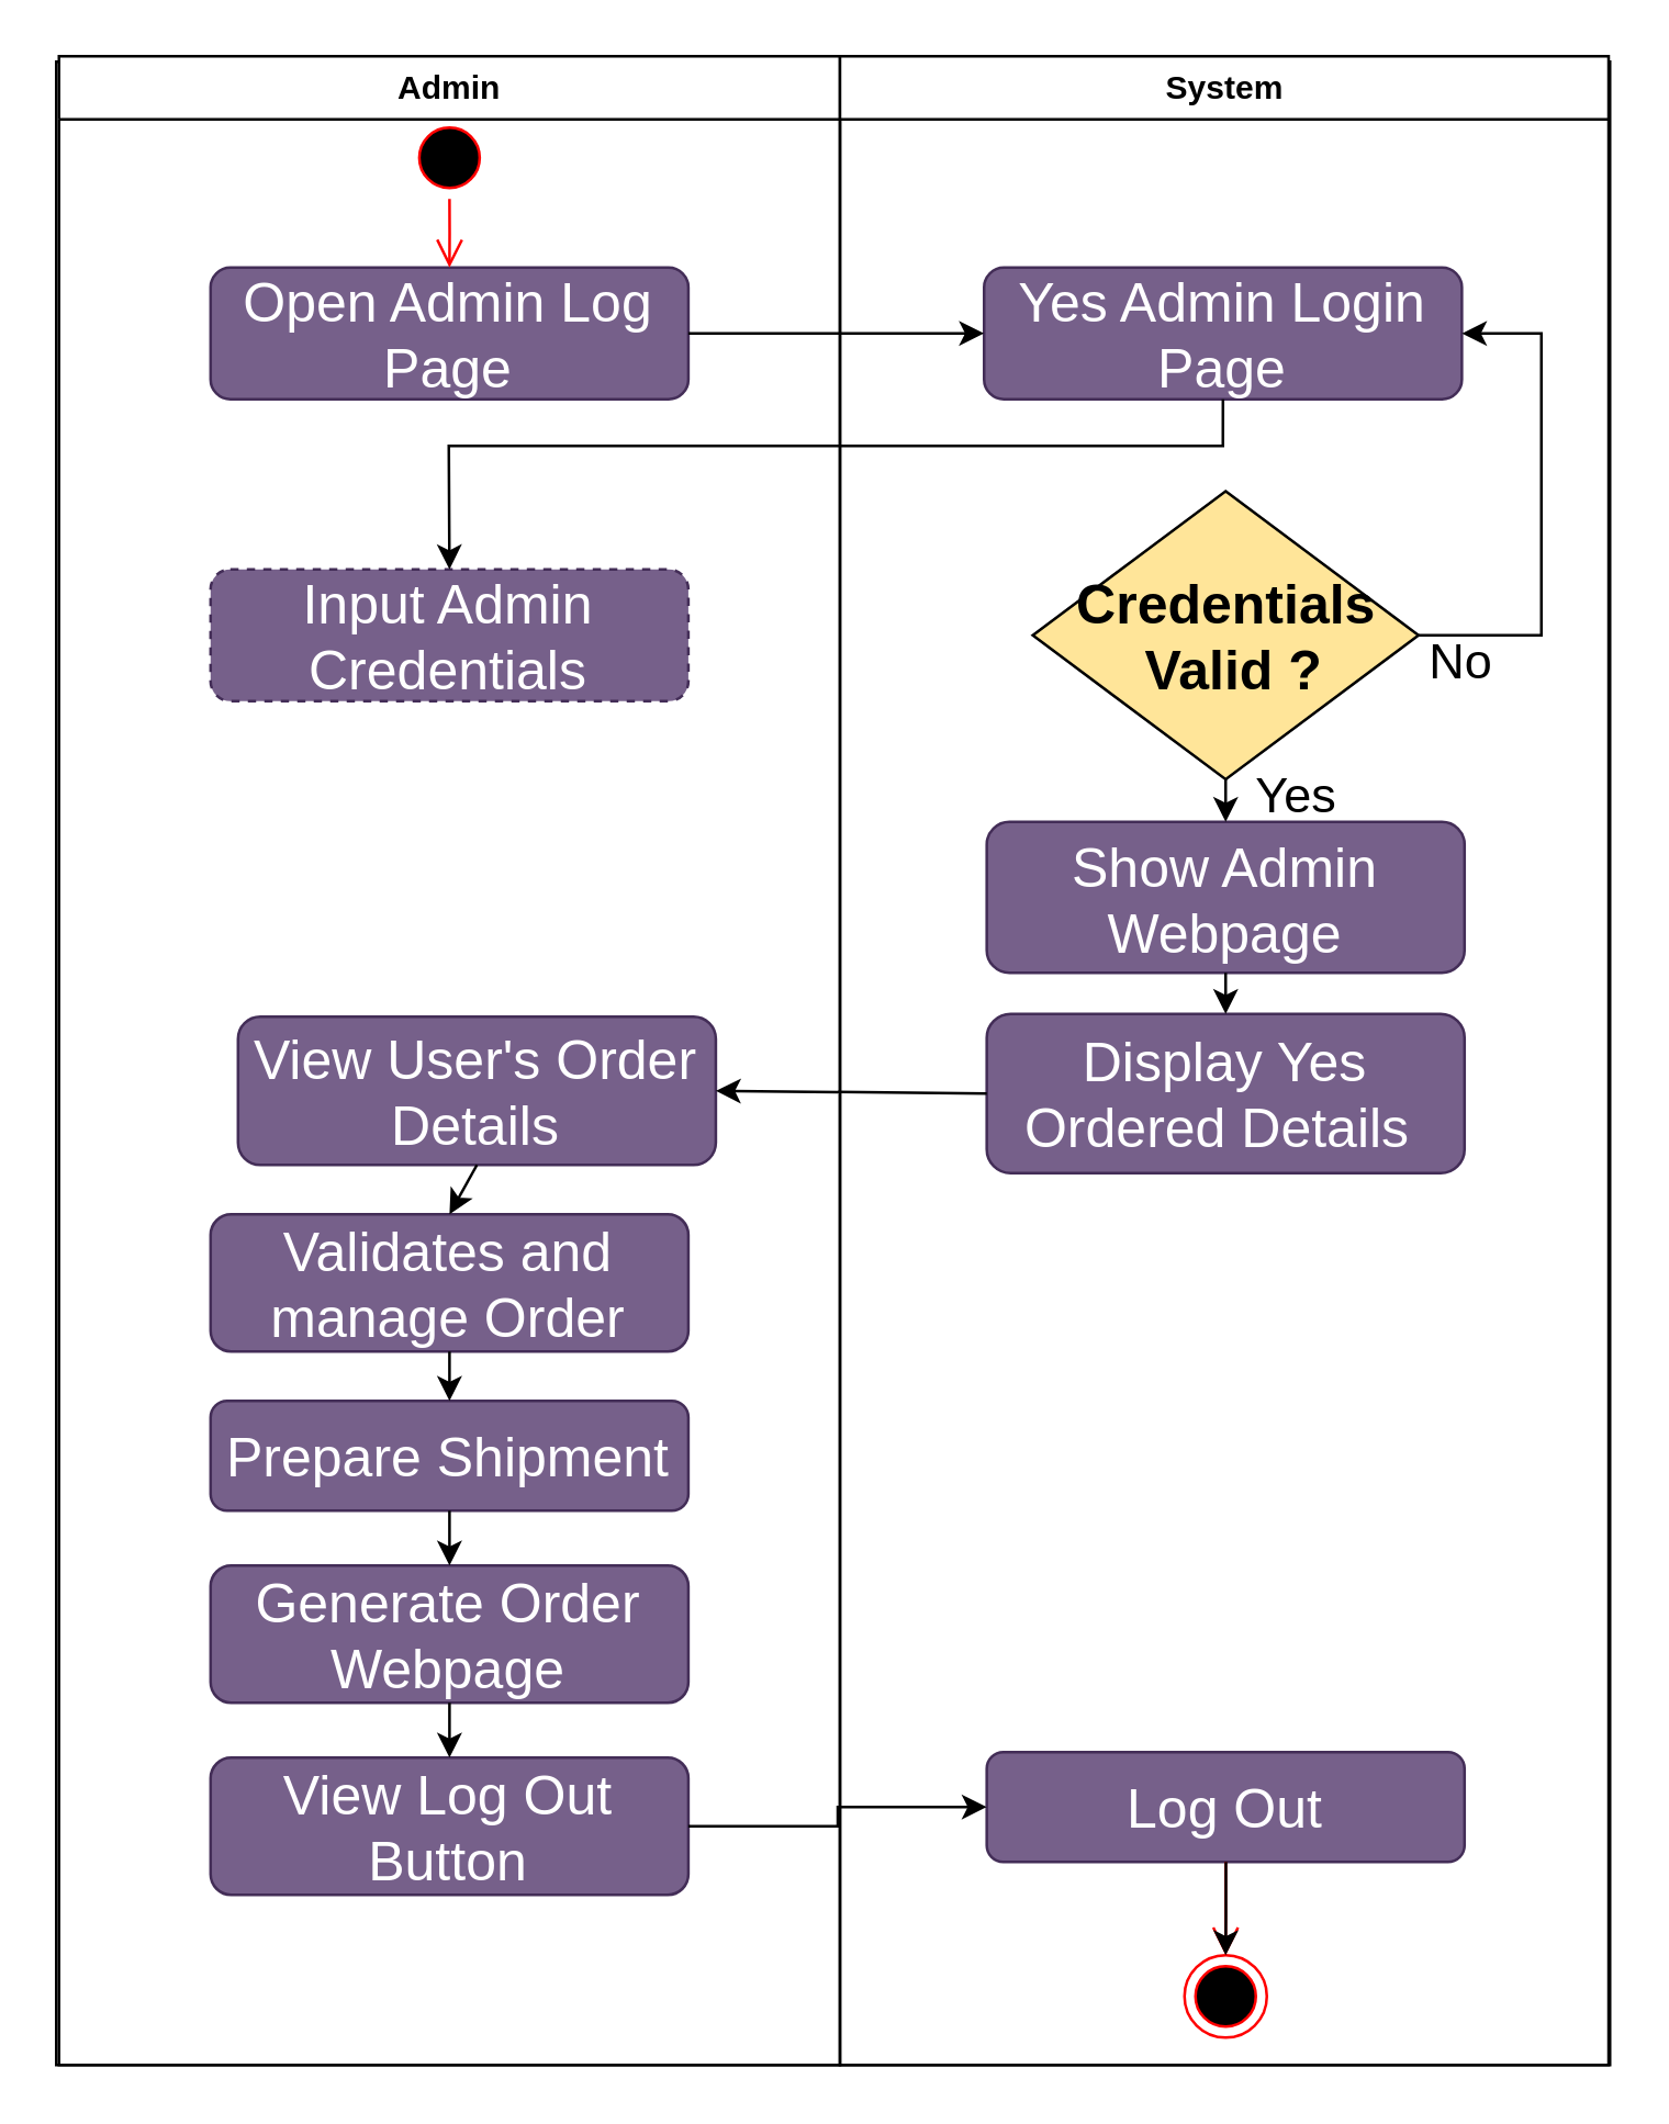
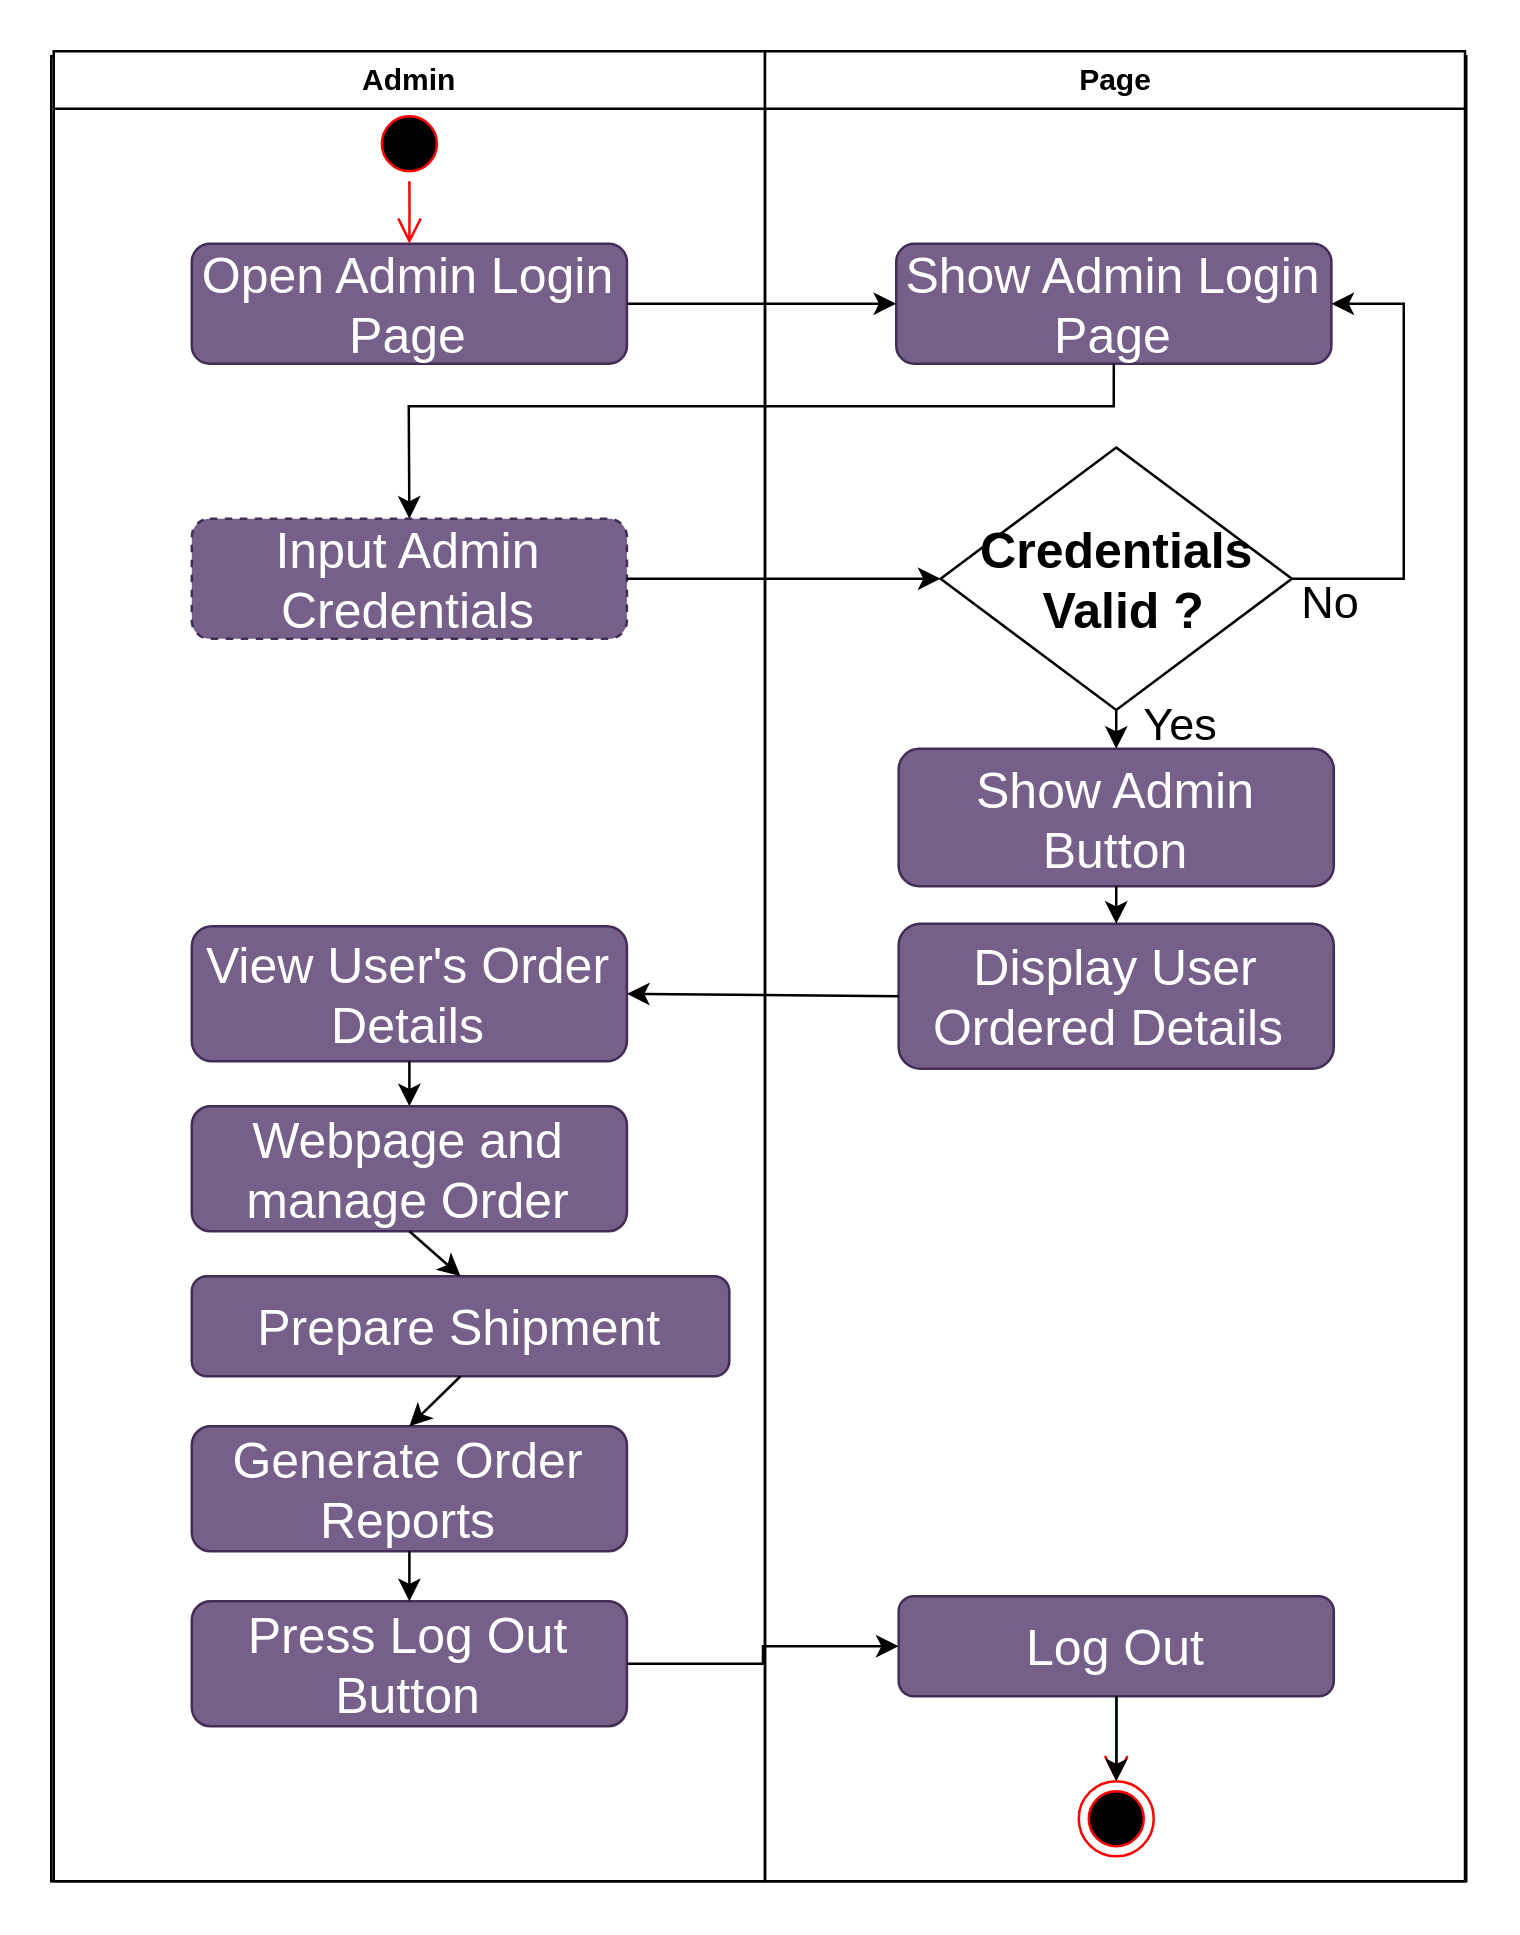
- <mxCell id="17" value="System" style="swimlane;whiteSpace=wrap" parent="1" vertex="1"><mxGeometry x="305.5" y="20" width="280" height="732" as="geometry" /></mxCell>
+ <mxCell id="17" value="Page" style="swimlane;whiteSpace=wrap" parent="1" vertex="1"><mxGeometry x="305.5" y="20" width="280" height="732" as="geometry" /></mxCell>
- <mxCell id="4" value="Open Admin Log Page" style="rounded=1;whiteSpace=wrap;html=1;fillColor=#76608a;fontColor=#ffffff;strokeColor=#432D57;fontSize=20;" parent="3" vertex="1"><mxGeometry x="55.22" y="77" width="174.05" height="48" as="geometry" /></mxCell>
+ <mxCell id="4" value="Open Admin Login Page" style="rounded=1;whiteSpace=wrap;html=1;fillColor=#76608a;fontColor=#ffffff;strokeColor=#432D57;fontSize=20;" parent="3" vertex="1"><mxGeometry x="55.22" y="77" width="174.05" height="48" as="geometry" /></mxCell>
- <mxCell id="18" value="Yes Admin Login Page" style="rounded=1;whiteSpace=wrap;html=1;fillColor=#76608a;fontColor=#ffffff;strokeColor=#432D57;fontSize=20;" parent="17" vertex="1"><mxGeometry x="52.5" y="77" width="174.05" height="48" as="geometry" /></mxCell>
+ <mxCell id="18" value="Show Admin Login Page" style="rounded=1;whiteSpace=wrap;html=1;fillColor=#76608a;fontColor=#ffffff;strokeColor=#432D57;fontSize=20;" parent="17" vertex="1"><mxGeometry x="52.5" y="77" width="174.05" height="48" as="geometry" /></mxCell>
+ <mxCell id="33" value="" style="endArrow=classic;html=1;rounded=0;exitX=1;exitY=0.5;exitDx=0;exitDy=0;" parent="1" source="5" target="19" edge="1"><mxGeometry width="50" height="50" relative="1" as="geometry"><mxPoint x="361" y="292" as="sourcePoint" /><mxPoint x="411" y="242" as="targetPoint" /></mxGeometry></mxCell>
- <mxCell id="19" value="Credentials&lt;br style=&quot;border-color: var(--border-color); font-size: 20px;&quot;&gt;&amp;nbsp;Valid ?" style="rhombus;whiteSpace=wrap;html=1;fillColor=#FFE599;fontStyle=1;fontSize=20;" parent="17" vertex="1"><mxGeometry x="70.25" y="158.5" width="140.5" height="105" as="geometry" /></mxCell>
+ <mxCell id="19" value="Credentials&lt;br style=&quot;border-color: var(--border-color); font-size: 20px;&quot;&gt;&amp;nbsp;Valid ?" style="rhombus;whiteSpace=wrap;html=1;fillColor=#ffffff;fontStyle=1;fontSize=20;" parent="17" vertex="1"><mxGeometry x="70.25" y="158.5" width="140.5" height="105" as="geometry" /></mxCell>
- <mxCell id="20" value="Show Admin Webpage" style="rounded=1;whiteSpace=wrap;html=1;fillColor=#76608a;fontColor=#ffffff;strokeColor=#432D57;fontSize=20;" parent="17" vertex="1"><mxGeometry x="53.47" y="279" width="174.05" height="55" as="geometry" /></mxCell>
+ <mxCell id="20" value="Show Admin Button" style="rounded=1;whiteSpace=wrap;html=1;fillColor=#76608a;fontColor=#ffffff;strokeColor=#432D57;fontSize=20;" parent="17" vertex="1"><mxGeometry x="53.47" y="279" width="174.05" height="55" as="geometry" /></mxCell>
- <mxCell id="7" value="View User's Order Details" style="rounded=1;whiteSpace=wrap;html=1;fillColor=#76608a;fontColor=#ffffff;strokeColor=#432D57;fontSize=20;" parent="3" vertex="1"><mxGeometry x="65.22" y="350" width="174.05" height="54" as="geometry" /></mxCell>
+ <mxCell id="7" value="View User's Order Details" style="rounded=1;whiteSpace=wrap;html=1;fillColor=#76608a;fontColor=#ffffff;strokeColor=#432D57;fontSize=20;" parent="3" vertex="1"><mxGeometry x="55.22" y="350" width="174.05" height="54" as="geometry" /></mxCell>
- <mxCell id="25" value="Display Yes Ordered Details&amp;nbsp;" style="rounded=1;whiteSpace=wrap;html=1;fillColor=#76608a;fontColor=#ffffff;strokeColor=#432D57;fontSize=20;" parent="17" vertex="1"><mxGeometry x="53.47" y="349" width="174.05" height="58" as="geometry" /></mxCell>
+ <mxCell id="25" value="Display User Ordered Details&amp;nbsp;" style="rounded=1;whiteSpace=wrap;html=1;fillColor=#76608a;fontColor=#ffffff;strokeColor=#432D57;fontSize=20;" parent="17" vertex="1"><mxGeometry x="53.47" y="349" width="174.05" height="58" as="geometry" /></mxCell>
- <mxCell id="6" value="Validates and manage Order" style="rounded=1;whiteSpace=wrap;html=1;fillColor=#76608a;fontColor=#ffffff;strokeColor=#432D57;fontSize=20;" parent="3" vertex="1"><mxGeometry x="55.22" y="422" width="174.05" height="50" as="geometry" /></mxCell>
+ <mxCell id="6" value="Webpage and manage Order" style="rounded=1;whiteSpace=wrap;html=1;fillColor=#76608a;fontColor=#ffffff;strokeColor=#432D57;fontSize=20;" parent="3" vertex="1"><mxGeometry x="55.22" y="422" width="174.05" height="50" as="geometry" /></mxCell>
- <mxCell id="9" value="Prepare Shipment" style="rounded=1;whiteSpace=wrap;html=1;fillColor=#76608a;fontColor=#ffffff;strokeColor=#432D57;fontSize=20;" parent="3" vertex="1"><mxGeometry x="55.22" y="490" width="174.05" height="40" as="geometry" /></mxCell>
+ <mxCell id="9" value="Prepare Shipment" style="rounded=1;whiteSpace=wrap;html=1;fillColor=#76608a;fontColor=#ffffff;strokeColor=#432D57;fontSize=20;" parent="3" vertex="1"><mxGeometry x="55.22" y="490" width="215" height="40" as="geometry" /></mxCell>
- <mxCell id="11" value="Generate Order Webpage" style="rounded=1;whiteSpace=wrap;html=1;fillColor=#76608a;fontColor=#ffffff;strokeColor=#432D57;fontSize=20;" parent="3" vertex="1"><mxGeometry x="55.22" y="550" width="174.05" height="50" as="geometry" /></mxCell>
+ <mxCell id="11" value="Generate Order Reports" style="rounded=1;whiteSpace=wrap;html=1;fillColor=#76608a;fontColor=#ffffff;strokeColor=#432D57;fontSize=20;" parent="3" vertex="1"><mxGeometry x="55.22" y="550" width="174.05" height="50" as="geometry" /></mxCell>
- <mxCell id="13" value="View Log Out Button" style="rounded=1;whiteSpace=wrap;html=1;fillColor=#76608a;fontColor=#ffffff;strokeColor=#432D57;fontSize=20;" parent="3" vertex="1"><mxGeometry x="55.22" y="620" width="174.05" height="50" as="geometry" /></mxCell>
+ <mxCell id="13" value="Press Log Out Button" style="rounded=1;whiteSpace=wrap;html=1;fillColor=#76608a;fontColor=#ffffff;strokeColor=#432D57;fontSize=20;" parent="3" vertex="1"><mxGeometry x="55.22" y="620" width="174.05" height="50" as="geometry" /></mxCell>
